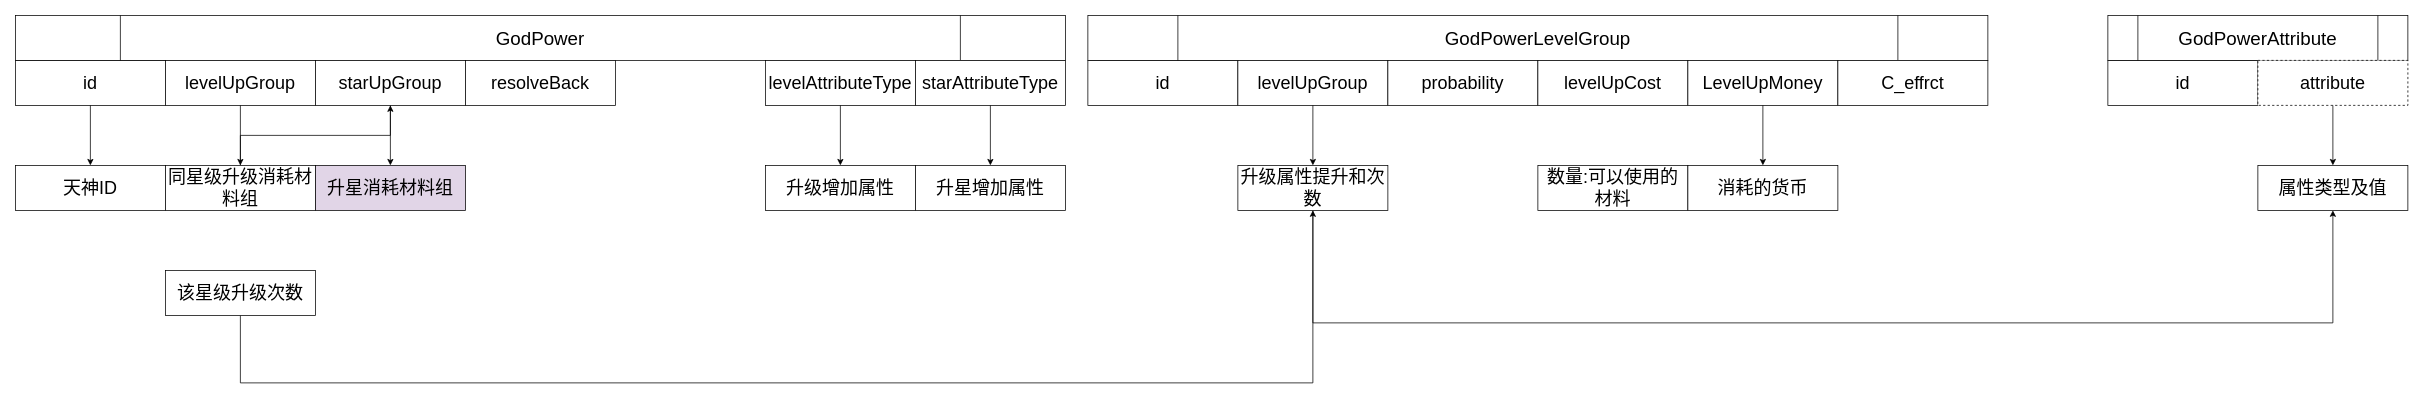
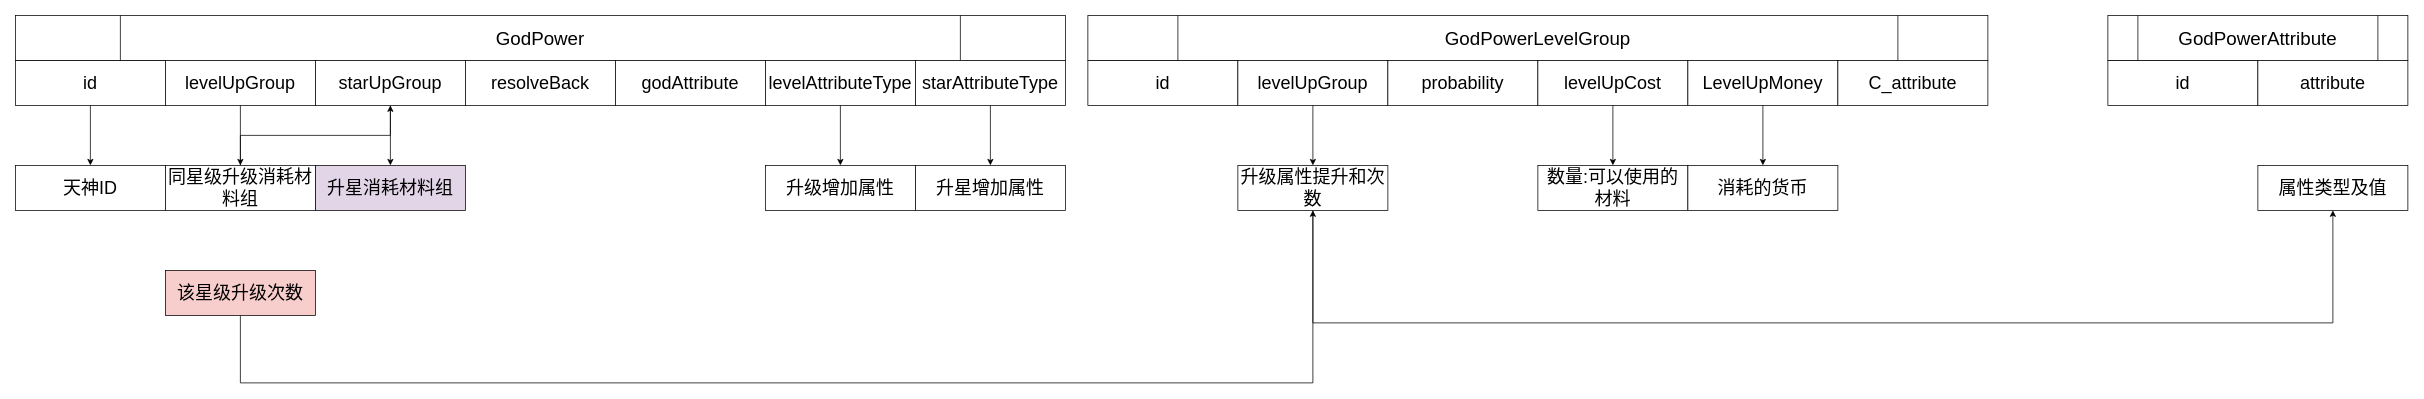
+ <mxCell id="8" value="&lt;font style=&quot;font-size: 24px;&quot;&gt;godAttribute&lt;/font&gt;" style="rounded=0;whiteSpace=wrap;html=1;" vertex="1" parent="2"><mxGeometry x="800" y="60" width="200" height="60" as="geometry" /></mxCell>
- <mxCell id="20" value="&lt;font style=&quot;font-size: 24px;&quot;&gt;C_effrct&lt;/font&gt;" style="rounded=0;whiteSpace=wrap;html=1;" vertex="1" parent="13"><mxGeometry x="1000" y="60" width="200" height="60" as="geometry" /></mxCell>
+ <mxCell id="20" value="&lt;font style=&quot;font-size: 24px;&quot;&gt;C_attribute&lt;/font&gt;" style="rounded=0;whiteSpace=wrap;html=1;" vertex="1" parent="13"><mxGeometry x="1000" y="60" width="200" height="60" as="geometry" /></mxCell>
- <mxCell id="24" value="&lt;font style=&quot;font-size: 24px;&quot;&gt;attribute&lt;/font&gt;" style="rounded=0;whiteSpace=wrap;html=1;dashed=1;" vertex="1" parent="21"><mxGeometry x="200" y="60" width="200" height="60" as="geometry" /></mxCell>
+ <mxCell id="24" value="&lt;font style=&quot;font-size: 24px;&quot;&gt;attribute&lt;/font&gt;" style="rounded=0;whiteSpace=wrap;html=1;" vertex="1" parent="21"><mxGeometry x="200" y="60" width="200" height="60" as="geometry" /></mxCell>
+ <mxCell id="42" value="" style="edgeStyle=orthogonalEdgeStyle;rounded=0;orthogonalLoop=1;jettySize=auto;html=1;" edge="1" parent="1" source="18" target="41"><mxGeometry relative="1" as="geometry" /></mxCell>
- <mxCell id="40" value="" style="edgeStyle=orthogonalEdgeStyle;rounded=0;orthogonalLoop=1;jettySize=auto;html=1;" edge="1" parent="1" source="24" target="39"><mxGeometry relative="1" as="geometry" /></mxCell>
- <mxCell id="35" value="&lt;span style=&quot;font-size: 24px;&quot;&gt;该星级升级次数&lt;/span&gt;" style="rounded=0;whiteSpace=wrap;html=1;" vertex="1" parent="1"><mxGeometry x="220" y="360" width="200" height="60" as="geometry" /></mxCell>
+ <mxCell id="35" value="&lt;span style=&quot;font-size: 24px;&quot;&gt;该星级升级次数&lt;/span&gt;" style="rounded=0;whiteSpace=wrap;html=1;fillColor=#f8cecc;" vertex="1" parent="1"><mxGeometry x="220" y="360" width="200" height="60" as="geometry" /></mxCell>
